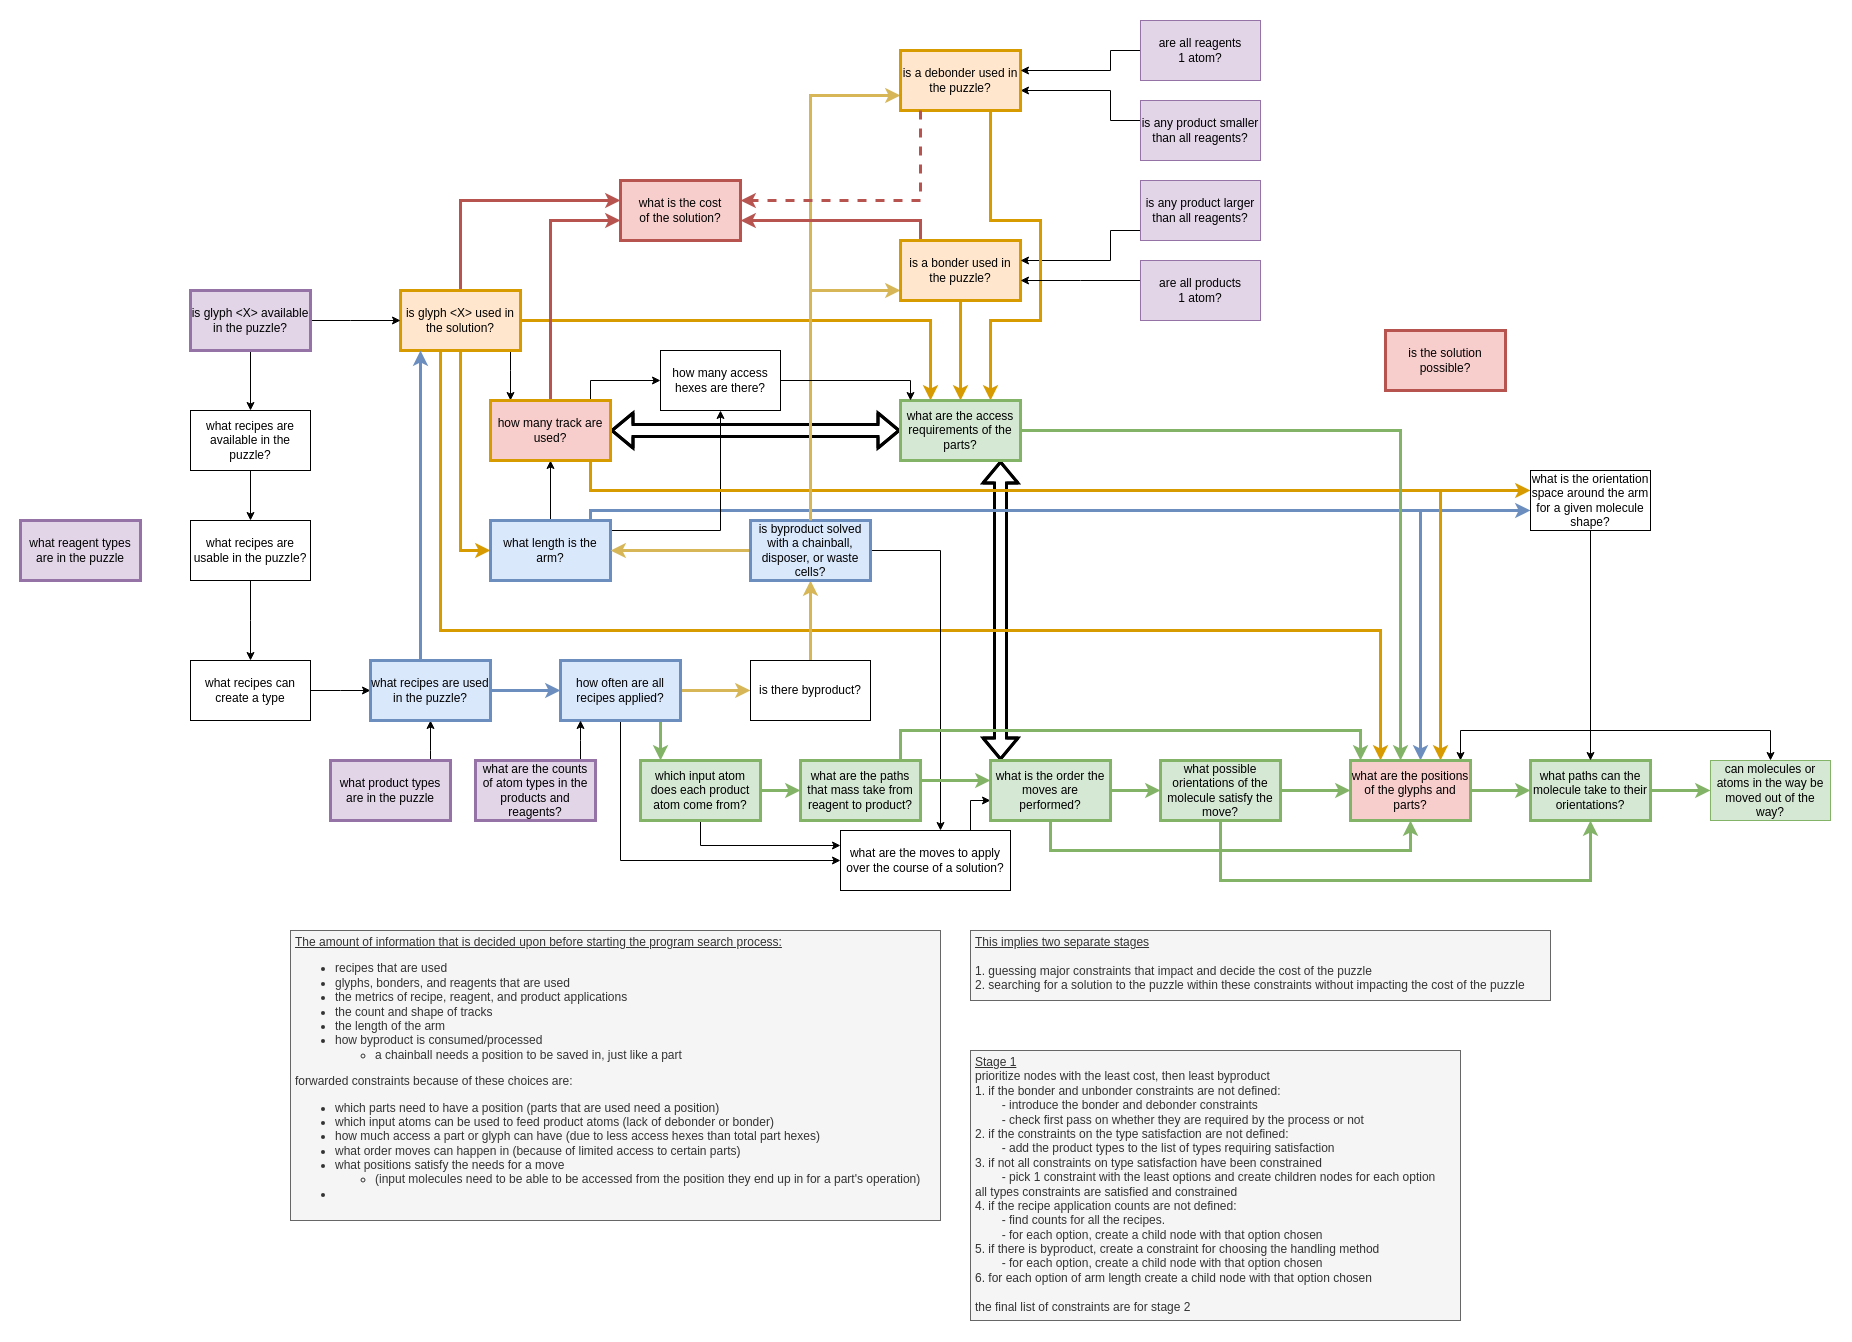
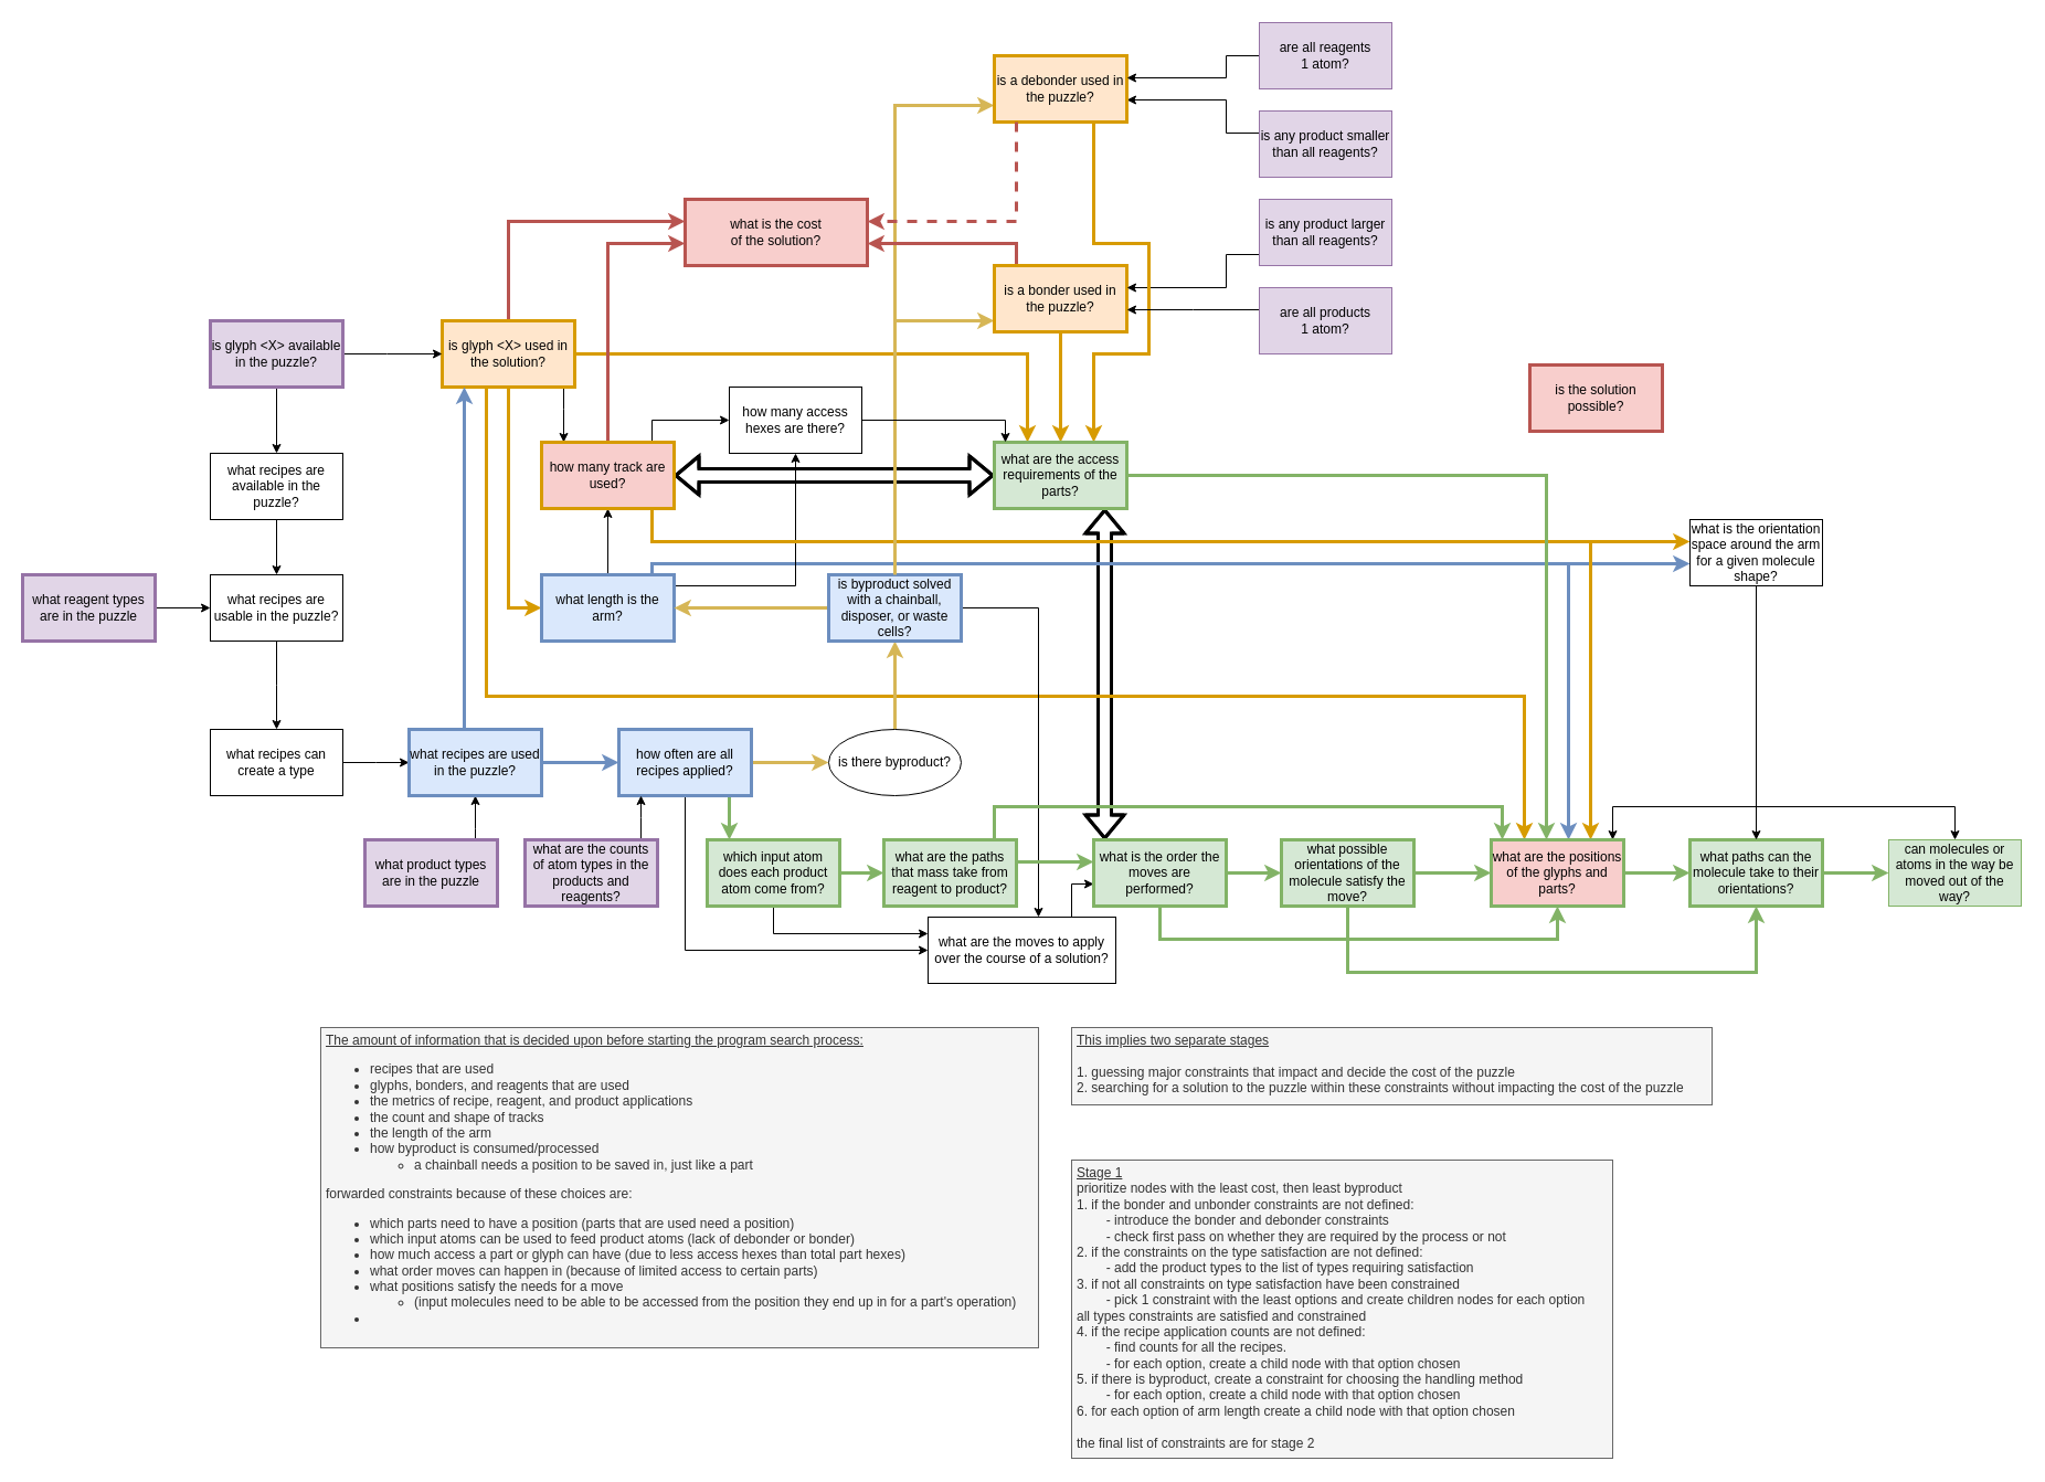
- <mxCell id="20" value="what is the cost&lt;div&gt;of the solution?&lt;/div&gt;" style="rounded=0;whiteSpace=wrap;html=1;fillColor=#f8cecc;strokeColor=#b85450;strokeWidth=3;" parent="1" vertex="1"><mxGeometry x="620" y="180" width="120" height="60" as="geometry" /></mxCell>
+ <mxCell id="20" value="what is the cost&lt;div&gt;of the solution?&lt;/div&gt;" style="rounded=0;whiteSpace=wrap;html=1;fillColor=#f8cecc;strokeColor=#b85450;strokeWidth=3;" parent="1" vertex="1"><mxGeometry x="620" y="180" width="165" height="60" as="geometry" /></mxCell>
+ <mxCell id="30" style="edgeStyle=orthogonalEdgeStyle;rounded=0;orthogonalLoop=1;jettySize=auto;html=1;" parent="1" source="31" target="29" edge="1"><mxGeometry relative="1" as="geometry"><Array as="points"><mxPoint x="80" y="550" /></Array></mxGeometry></mxCell>
- <mxCell id="39" value="is there byproduct?" style="rounded=0;whiteSpace=wrap;html=1;" parent="1" vertex="1"><mxGeometry x="750" y="660" width="120" height="60" as="geometry" /></mxCell>
+ <mxCell id="39" value="is there byproduct?" style="ellipse;whiteSpace=wrap;html=1;" parent="1" vertex="1"><mxGeometry x="750" y="660" width="120" height="60" as="geometry" /></mxCell>
